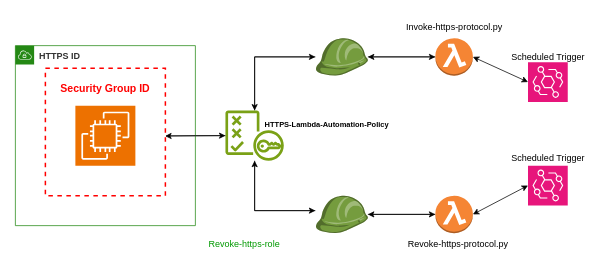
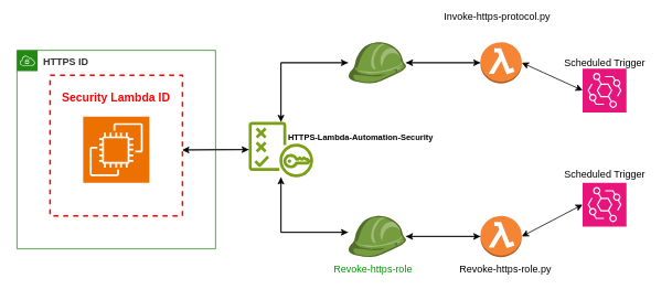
- <mxCell id="20" value="Invoke-https-protocol.py" style="text;html=1;align=center;verticalAlign=middle;resizable=0;points=[];autosize=1;strokeColor=none;fillColor=none;" vertex="1" parent="1"><mxGeometry x="530" y="20" width="150" height="30" as="geometry" /></mxCell>
+ <mxCell id="20" value="Invoke-https-protocol.py" style="text;html=1;align=center;verticalAlign=middle;resizable=0;points=[];autosize=1;strokeColor=none;fillColor=none;" vertex="1" parent="1"><mxGeometry x="525" y="5" width="150" height="30" as="geometry" /></mxCell>
- <mxCell id="4" value="&lt;h3&gt;&lt;font color=&quot;#ff0000&quot;&gt;Security Group ID&lt;/font&gt;&lt;/h3&gt;" style="fontStyle=0;verticalAlign=top;align=center;spacingTop=-2;fillColor=none;rounded=0;whiteSpace=wrap;html=1;strokeColor=#FF0000;strokeWidth=2;dashed=1;container=1;collapsible=0;expand=0;recursiveResize=0;" vertex="1" parent="1"><mxGeometry x="60" y="90" width="160" height="170" as="geometry" /></mxCell>
+ <mxCell id="4" value="&lt;h3&gt;&lt;font color=&quot;#ff0000&quot;&gt;Security Lambda ID&lt;/font&gt;&lt;/h3&gt;" style="fontStyle=0;verticalAlign=top;align=center;spacingTop=-2;fillColor=none;rounded=0;whiteSpace=wrap;html=1;strokeColor=#FF0000;strokeWidth=2;dashed=1;container=1;collapsible=0;expand=0;recursiveResize=0;" vertex="1" parent="1"><mxGeometry x="60" y="90" width="160" height="170" as="geometry" /></mxCell>
- <mxCell id="9" value="&lt;h5&gt;HTTPS-Lambda-Automation-Policy&lt;/h5&gt;" style="text;html=1;align=center;verticalAlign=middle;resizable=0;points=[];autosize=1;strokeColor=none;fillColor=none;" vertex="1" parent="1"><mxGeometry x="340" y="135" width="190" height="60" as="geometry" /></mxCell>
+ <mxCell id="9" value="&lt;h5&gt;HTTPS-Lambda-Automation-Security&lt;/h5&gt;" style="text;html=1;align=center;verticalAlign=middle;resizable=0;points=[];autosize=1;strokeColor=none;fillColor=none;" vertex="1" parent="1"><mxGeometry x="340" y="135" width="190" height="60" as="geometry" /></mxCell>
- <mxCell id="15" value="Revoke-https-role" style="text;html=1;align=center;verticalAlign=middle;resizable=0;points=[];autosize=1;strokeColor=none;fillColor=none;fontColor=#009900;" vertex="1" parent="1"><mxGeometry x="265" y="310" width="120" height="30" as="geometry" /></mxCell>
+ <mxCell id="15" value="Revoke-https-role" style="text;html=1;align=center;verticalAlign=middle;resizable=0;points=[];autosize=1;strokeColor=none;fillColor=none;fontColor=#009900;" vertex="1" parent="1"><mxGeometry x="390" y="310" width="120" height="30" as="geometry" /></mxCell>
- <mxCell id="21" value="Revoke-https-protocol.py" style="text;html=1;align=center;verticalAlign=middle;resizable=0;points=[];autosize=1;strokeColor=none;fillColor=none;" vertex="1" parent="1"><mxGeometry x="530" y="310" width="160" height="30" as="geometry" /></mxCell>
+ <mxCell id="21" value="Revoke-https-role.py" style="text;html=1;align=center;verticalAlign=middle;resizable=0;points=[];autosize=1;strokeColor=none;fillColor=none;" vertex="1" parent="1"><mxGeometry x="530" y="310" width="160" height="30" as="geometry" /></mxCell>
